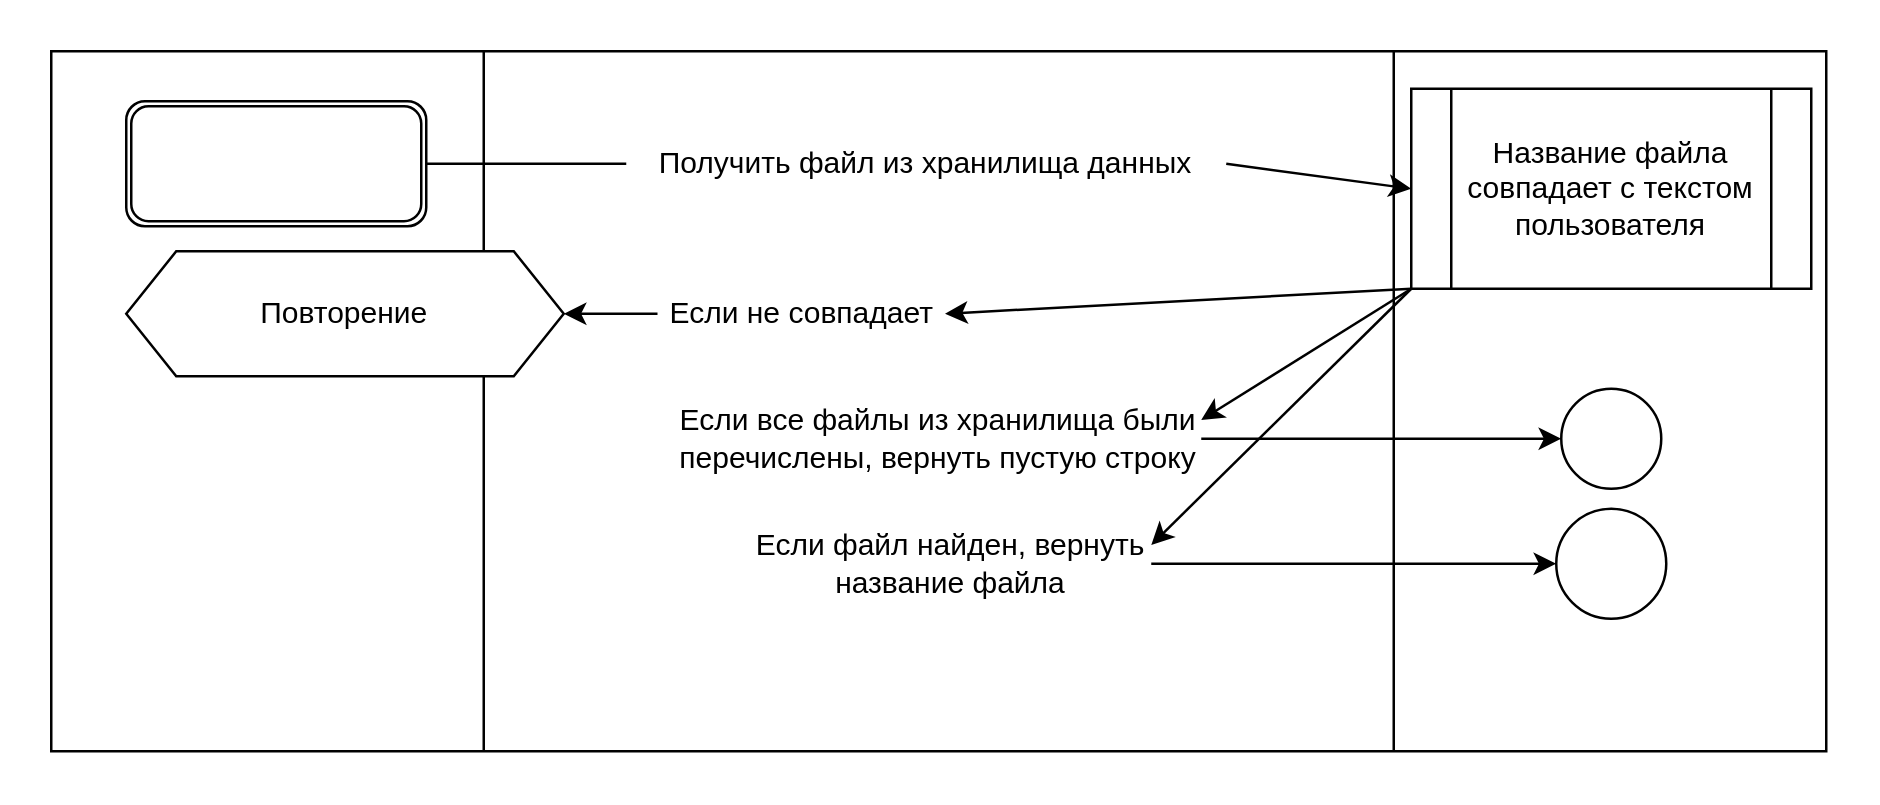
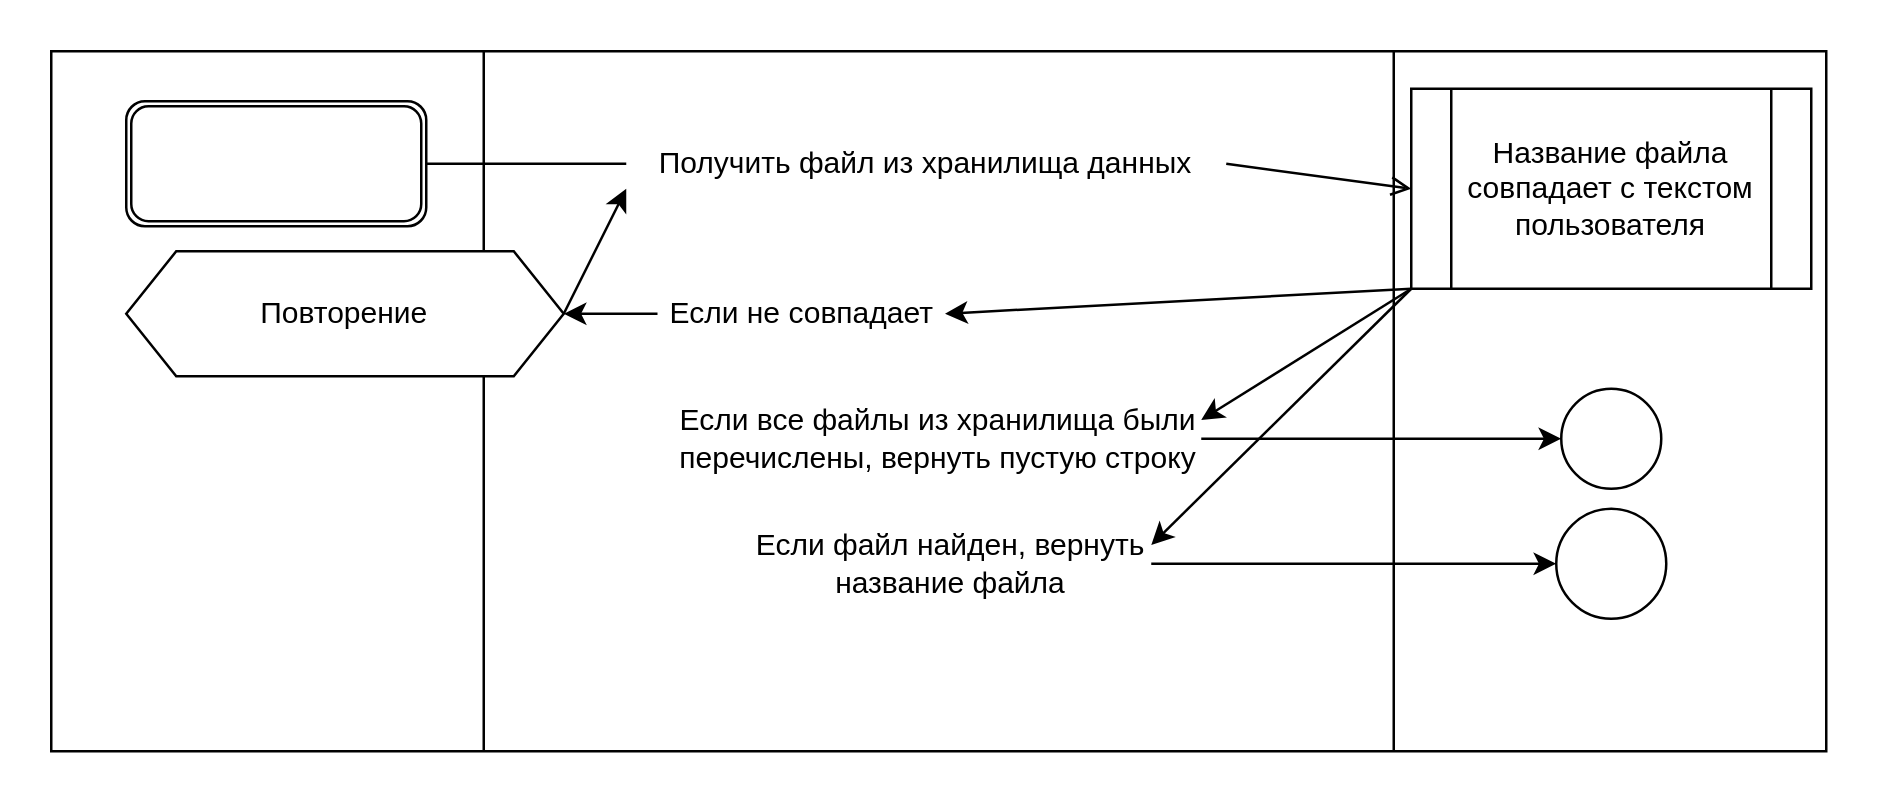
- <mxCell id="7" value="" style="endArrow=classic;html=1;rounded=0;exitX=1;exitY=0.5;exitDx=0;exitDy=0;entryX=0;entryY=0.5;entryDx=0;entryDy=0;" edge="1" parent="1" source="4" target="5"><mxGeometry width="50" height="50" relative="1" as="geometry"><mxPoint x="520" y="30" as="sourcePoint" /><mxPoint x="570" y="-20" as="targetPoint" /></mxGeometry></mxCell>
+ <mxCell id="7" value="" style="endArrow=open;html=1;rounded=0;exitX=1;exitY=0.5;exitDx=0;exitDy=0;entryX=0;entryY=0.5;entryDx=0;entryDy=0;" edge="1" parent="1" source="4" target="5"><mxGeometry width="50" height="50" relative="1" as="geometry"><mxPoint x="520" y="30" as="sourcePoint" /><mxPoint x="570" y="-20" as="targetPoint" /></mxGeometry></mxCell>
+ <mxCell id="12" value="" style="endArrow=classic;html=1;rounded=0;exitX=1;exitY=0.5;exitDx=0;exitDy=0;entryX=0;entryY=1;entryDx=0;entryDy=0;" edge="1" parent="1" source="10" target="4"><mxGeometry width="50" height="50" relative="1" as="geometry"><mxPoint x="230" y="110" as="sourcePoint" /><mxPoint x="280" y="60" as="targetPoint" /></mxGeometry></mxCell>
